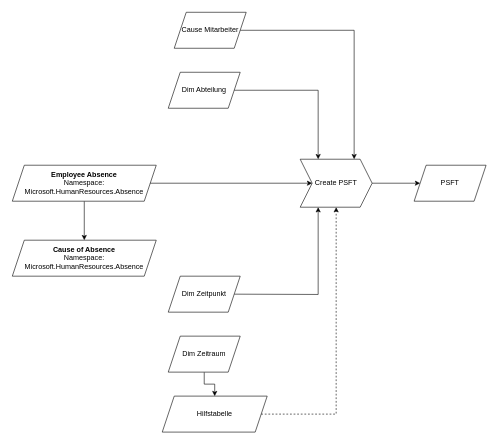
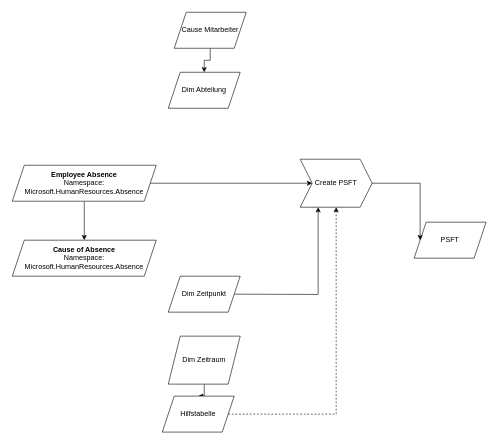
- <mxCell id="15" style="edgeStyle=orthogonalEdgeStyle;rounded=0;orthogonalLoop=1;jettySize=auto;html=1;entryX=0.75;entryY=0;entryDx=0;entryDy=0;" edge="1" parent="1" source="16" target="4"><mxGeometry relative="1" as="geometry" /></mxCell>
+ <mxCell id="15" style="edgeStyle=orthogonalEdgeStyle;rounded=0;orthogonalLoop=1;jettySize=auto;html=1;" edge="1" parent="1" source="16" target="10"><mxGeometry relative="1" as="geometry" /></mxCell>
- <mxCell id="9" value="" style="edgeStyle=orthogonalEdgeStyle;rounded=0;orthogonalLoop=1;jettySize=auto;html=1;entryX=0.25;entryY=0;entryDx=0;entryDy=0;" parent="1" source="10" target="4" edge="1"><mxGeometry x="0.053" relative="1" as="geometry"><mxPoint x="560" y="270" as="targetPoint" /><mxPoint as="offset" /></mxGeometry></mxCell>
- <mxCell id="2" value="PSFT" style="shape=parallelogram;perimeter=parallelogramPerimeter;whiteSpace=wrap;html=1;fixedSize=1;" parent="1" vertex="1"><mxGeometry x="690" y="275" width="120" height="60" as="geometry" /></mxCell>
+ <mxCell id="2" value="PSFT" style="shape=parallelogram;perimeter=parallelogramPerimeter;whiteSpace=wrap;html=1;fixedSize=1;" parent="1" vertex="1"><mxGeometry x="690" y="370" width="120" height="60" as="geometry" /></mxCell>
- <mxCell id="13" value="Dim Zeitraum" style="shape=parallelogram;perimeter=parallelogramPerimeter;whiteSpace=wrap;html=1;fixedSize=1;" parent="1" vertex="1"><mxGeometry x="280" y="560" width="120" height="60" as="geometry" /></mxCell>
+ <mxCell id="13" value="Dim Zeitraum" style="shape=parallelogram;perimeter=parallelogramPerimeter;whiteSpace=wrap;html=1;fixedSize=1;" parent="1" vertex="1"><mxGeometry x="280" y="560" width="120" height="80" as="geometry" /></mxCell>
- <mxCell id="18" value="Hilfstabelle" style="shape=parallelogram;perimeter=parallelogramPerimeter;whiteSpace=wrap;html=1;fixedSize=1;" vertex="1" parent="1"><mxGeometry x="270" y="660" width="175" height="60" as="geometry" /></mxCell>
+ <mxCell id="18" value="Hilfstabelle" style="shape=parallelogram;perimeter=parallelogramPerimeter;whiteSpace=wrap;html=1;fixedSize=1;" vertex="1" parent="1"><mxGeometry x="270" y="660" width="120" height="60" as="geometry" /></mxCell>
